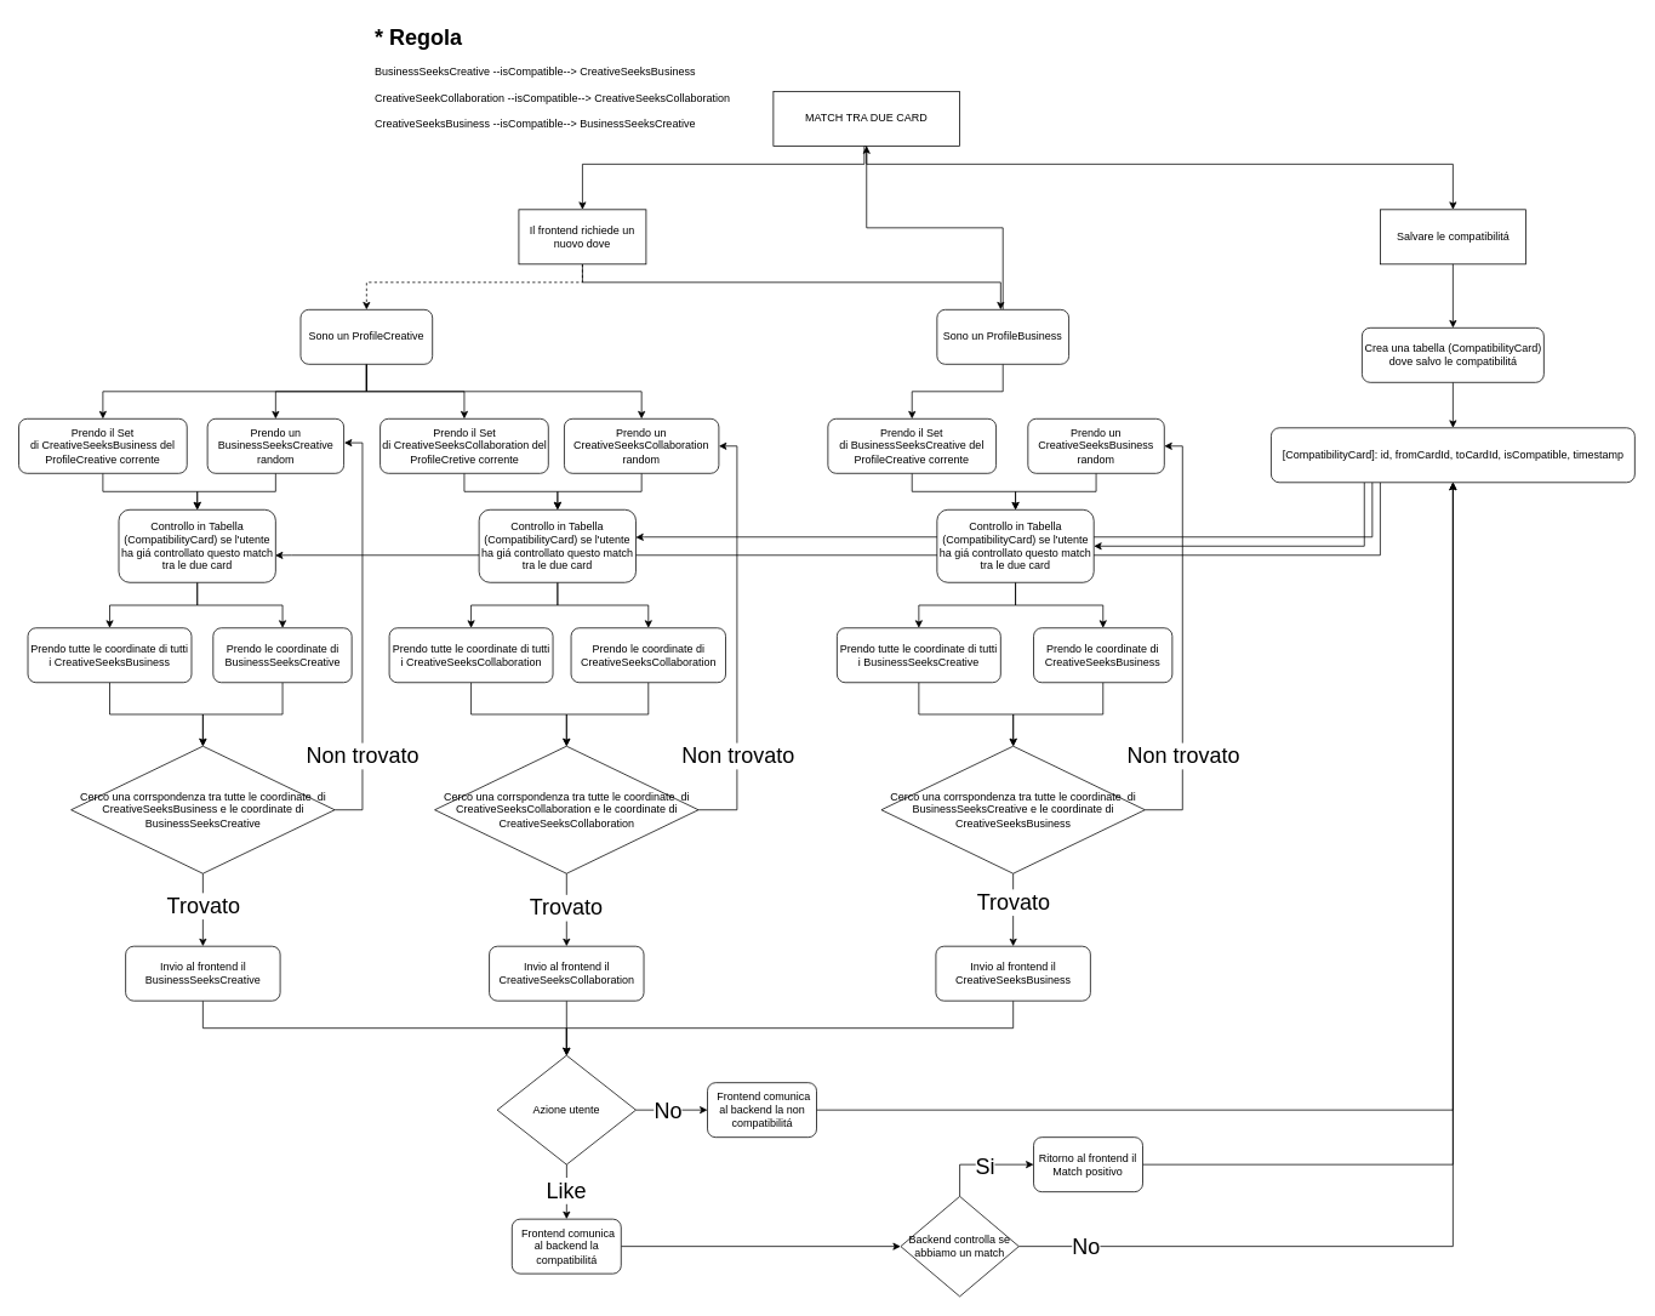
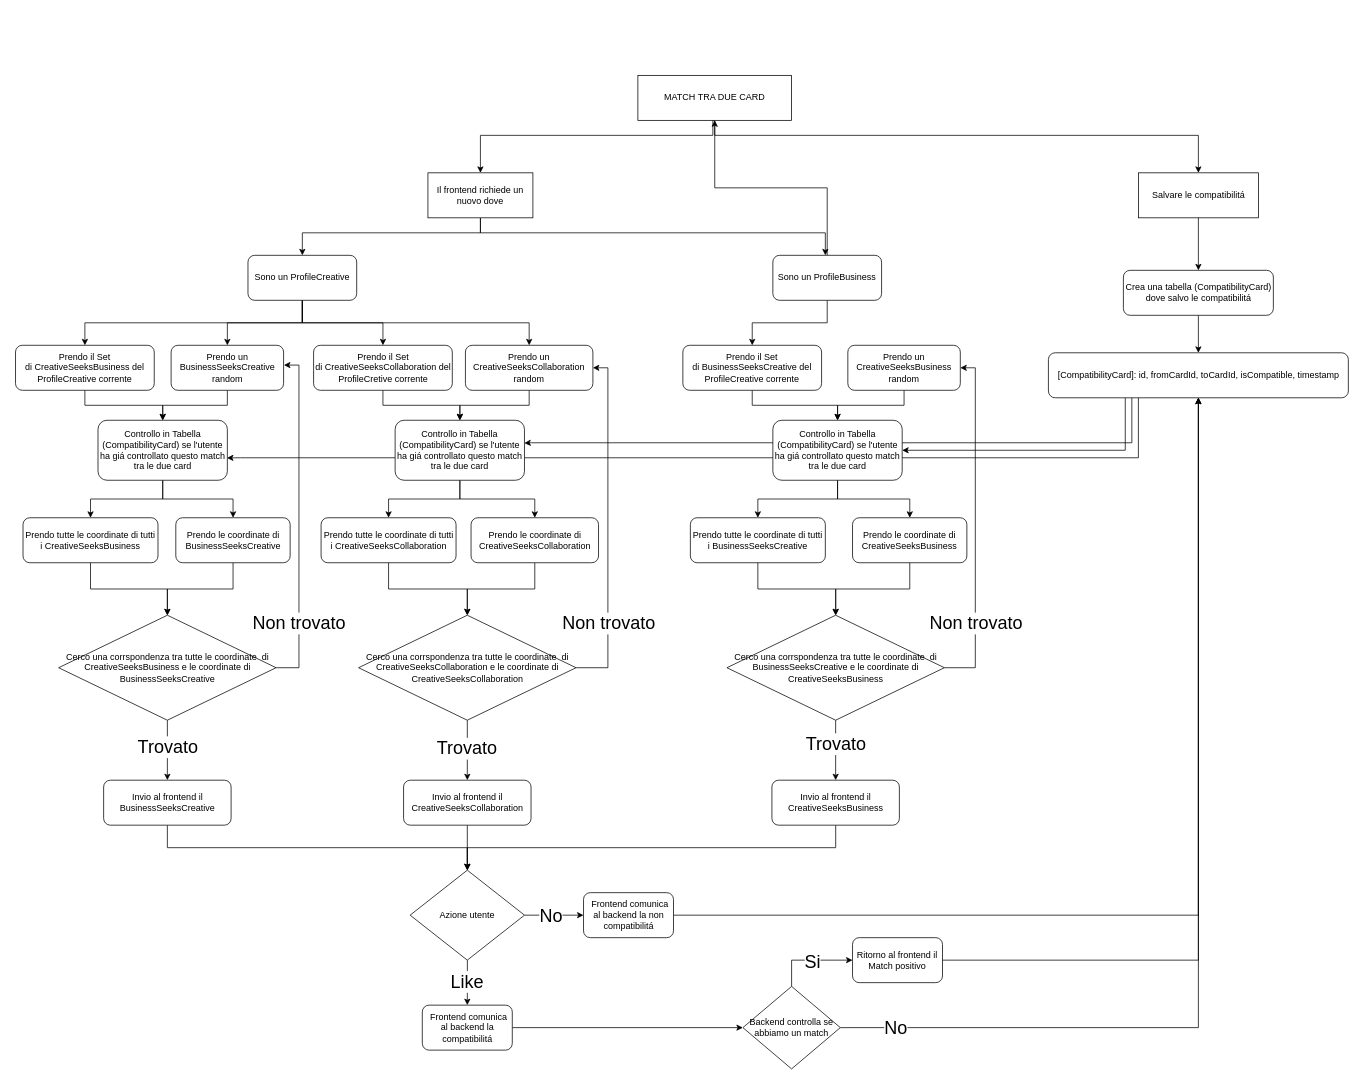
- <mxCell id="16" value="&lt;h1 style=&quot;margin-top: 0px;&quot;&gt;* Regola&lt;/h1&gt;&lt;div style=&quot;&quot;&gt;BusinessSeeksCreative --isCompatible--&amp;gt; CreativeSeeksBusiness&lt;/div&gt;&lt;div style=&quot;&quot;&gt;&lt;br&gt;&lt;/div&gt;&lt;div style=&quot;&quot;&gt;CreativeSeekCollaboration --isCompatible--&amp;gt; CreativeSeeksCollaboration&lt;/div&gt;&lt;div style=&quot;&quot;&gt;&lt;br&gt;&lt;/div&gt;&lt;div style=&quot;&quot;&gt;CreativeSeeksBusiness --isCompatible--&amp;gt; BusinessSeeksCreative&lt;/div&gt;" style="text;html=1;whiteSpace=wrap;overflow=hidden;rounded=0;align=left;" vertex="1" parent="1"><mxGeometry x="410" y="20" width="400" height="140" as="geometry" /></mxCell>
- <mxCell id="6" style="edgeStyle=orthogonalEdgeStyle;rounded=0;orthogonalLoop=1;jettySize=auto;html=1;entryX=0.5;entryY=0;entryDx=0;entryDy=0;dashed=1;" edge="1" parent="1" source="7" target="21"><mxGeometry relative="1" as="geometry"><Array as="points"><mxPoint x="640" y="310" /><mxPoint x="403" y="310" /></Array></mxGeometry></mxCell>
+ <mxCell id="6" style="edgeStyle=orthogonalEdgeStyle;rounded=0;orthogonalLoop=1;jettySize=auto;html=1;entryX=0.5;entryY=0;entryDx=0;entryDy=0;" edge="1" parent="1" source="7" target="21"><mxGeometry relative="1" as="geometry"><Array as="points"><mxPoint x="640" y="310" /><mxPoint x="403" y="310" /></Array></mxGeometry></mxCell>
